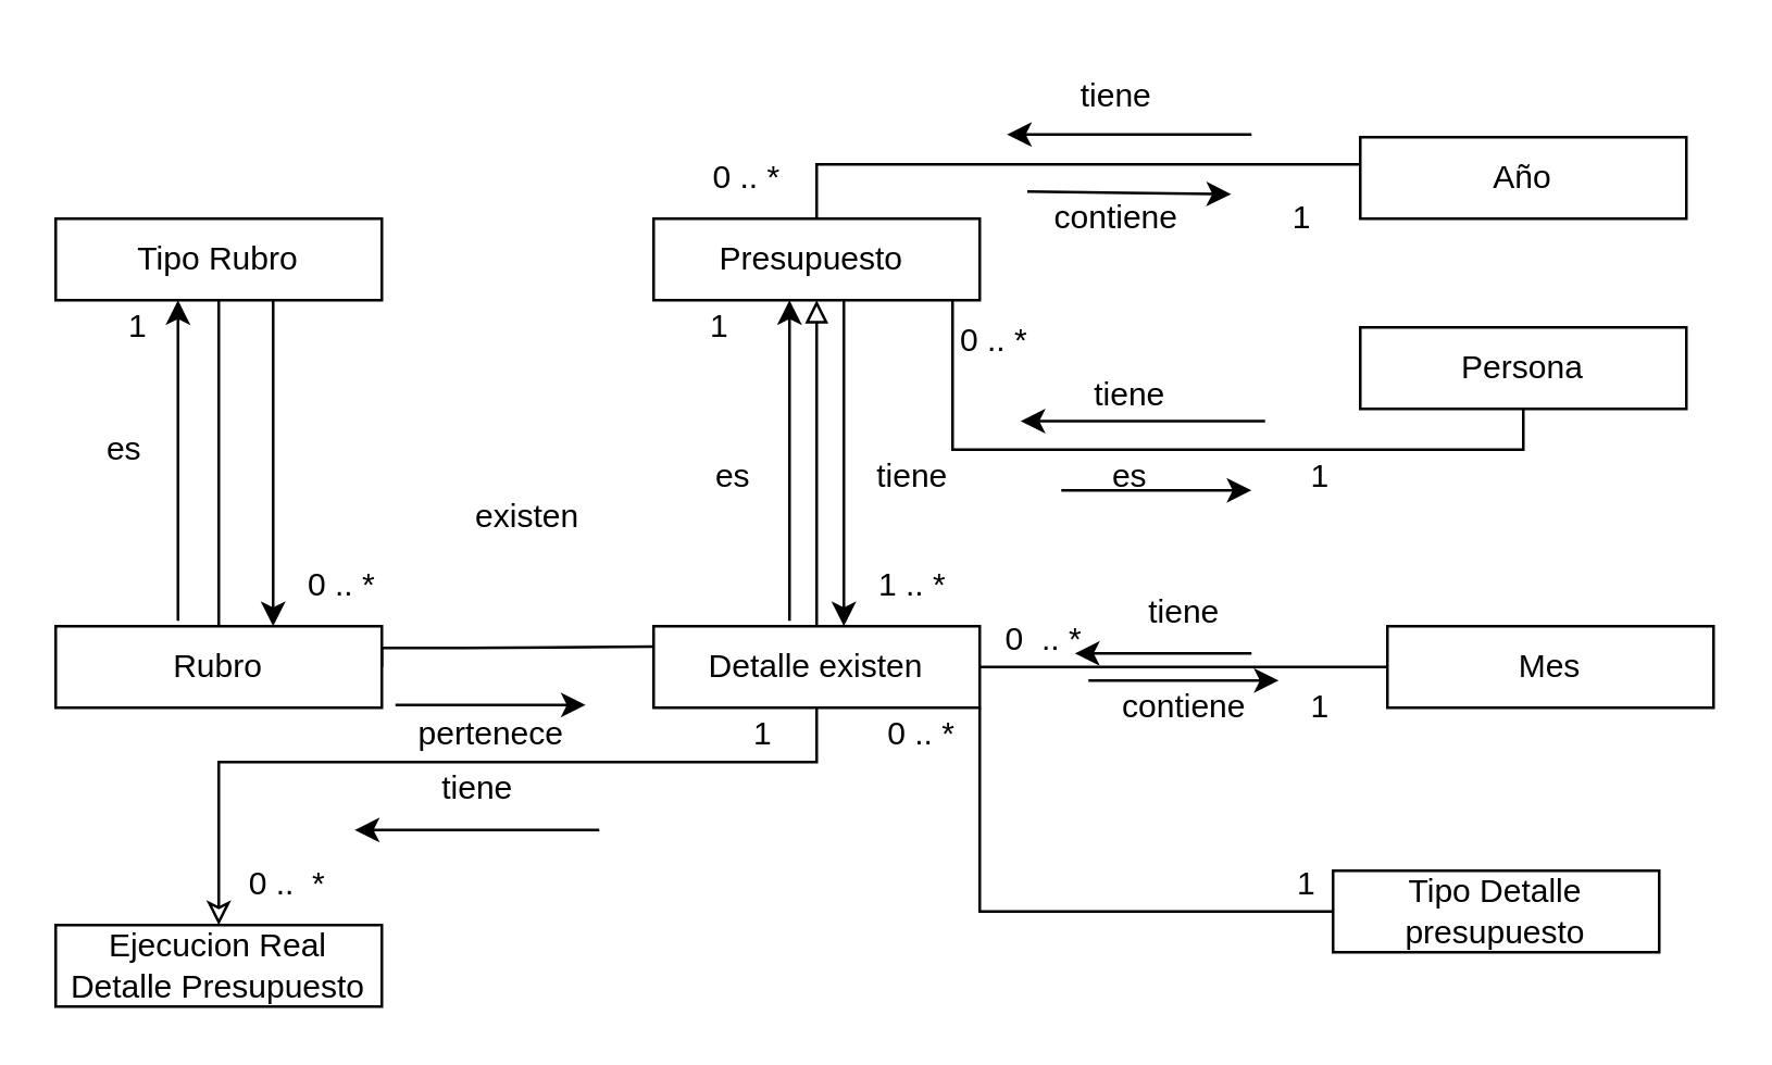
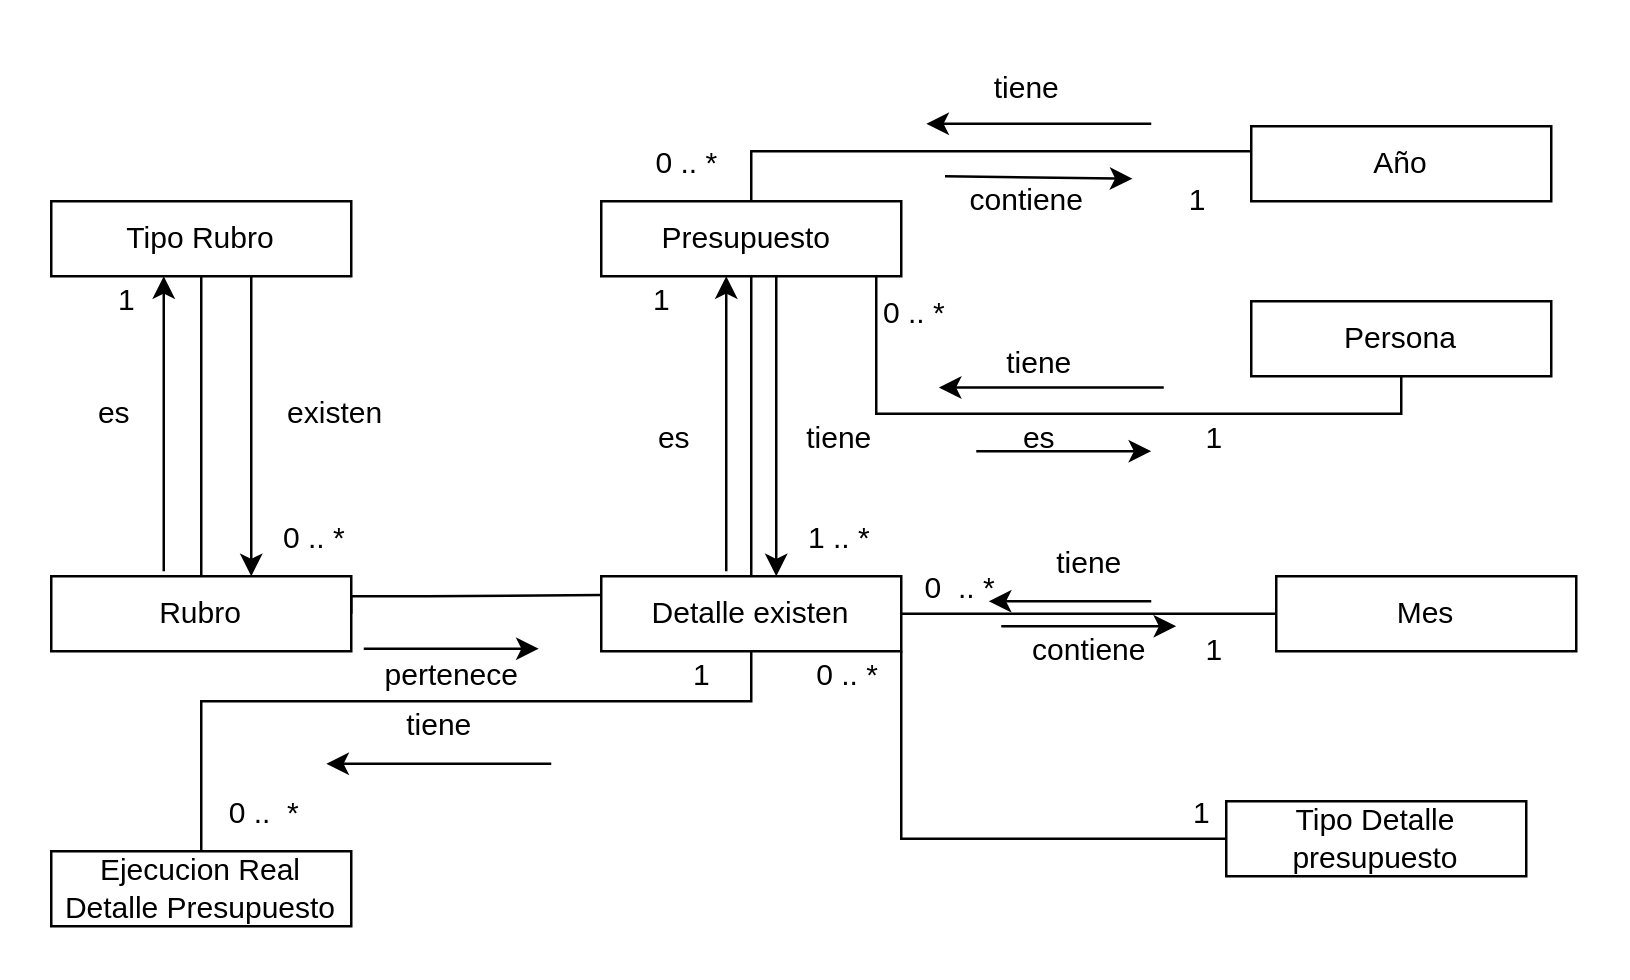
- <mxCell id="15" style="edgeStyle=orthogonalEdgeStyle;rounded=0;orthogonalLoop=1;jettySize=auto;html=1;endArrow=block;endFill=0;entryX=0.5;entryY=1;entryDx=0;entryDy=0;exitX=0.5;exitY=0;exitDx=0;exitDy=0;" edge="1" parent="1" source="12" target="13"><mxGeometry relative="1" as="geometry"><mxPoint x="299.5" y="235" as="sourcePoint" /><mxPoint x="300" y="130" as="targetPoint" /></mxGeometry></mxCell>
+ <mxCell id="15" style="edgeStyle=orthogonalEdgeStyle;rounded=0;orthogonalLoop=1;jettySize=auto;html=1;endArrow=none;endFill=0;entryX=0.5;entryY=1;entryDx=0;entryDy=0;exitX=0.5;exitY=0;exitDx=0;exitDy=0;" edge="1" parent="1" source="12" target="13"><mxGeometry relative="1" as="geometry"><mxPoint x="299.5" y="235" as="sourcePoint" /><mxPoint x="300" y="130" as="targetPoint" /></mxGeometry></mxCell>
- <mxCell id="8" value="existen&amp;nbsp;" style="text;html=1;align=center;verticalAlign=middle;resizable=0;points=[];autosize=1;strokeColor=none;fillColor=none;" vertex="1" parent="1"><mxGeometry x="160" y="175" width="70" height="30" as="geometry" /></mxCell>
+ <mxCell id="8" value="existen&amp;nbsp;" style="text;html=1;align=center;verticalAlign=middle;resizable=0;points=[];autosize=1;strokeColor=none;fillColor=none;" vertex="1" parent="1"><mxGeometry x="100" y="150" width="70" height="30" as="geometry" /></mxCell>
- <mxCell id="11" style="edgeStyle=orthogonalEdgeStyle;rounded=0;orthogonalLoop=1;jettySize=auto;html=1;endArrow=classic;endFill=0;entryX=0.5;entryY=0;entryDx=0;entryDy=0;" edge="1" parent="1" source="12" target="24"><mxGeometry relative="1" as="geometry"><mxPoint x="110" y="310" as="targetPoint" /><Array as="points"><mxPoint x="300" y="280" /><mxPoint x="80" y="280" /></Array></mxGeometry></mxCell>
+ <mxCell id="11" style="edgeStyle=orthogonalEdgeStyle;rounded=0;orthogonalLoop=1;jettySize=auto;html=1;endArrow=none;endFill=0;entryX=0.5;entryY=0;entryDx=0;entryDy=0;" edge="1" parent="1" source="12" target="24"><mxGeometry relative="1" as="geometry"><mxPoint x="110" y="310" as="targetPoint" /><Array as="points"><mxPoint x="300" y="280" /><mxPoint x="80" y="280" /></Array></mxGeometry></mxCell>
